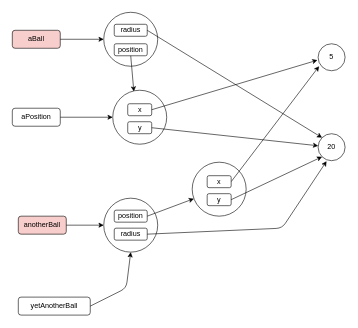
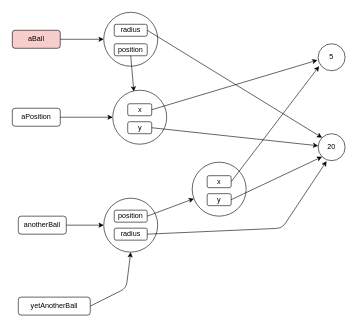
- <mxCell id="19" value="anotherBall" style="rounded=1;whiteSpace=wrap;html=1;fillColor=#f8cecc;" vertex="1" parent="1"><mxGeometry x="30" y="360" width="80" height="30" as="geometry" /></mxCell>
+ <mxCell id="19" value="anotherBall" style="rounded=1;whiteSpace=wrap;html=1;" vertex="1" parent="1"><mxGeometry x="30" y="360" width="80" height="30" as="geometry" /></mxCell>
